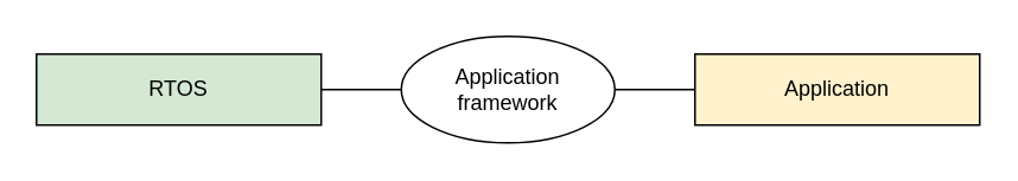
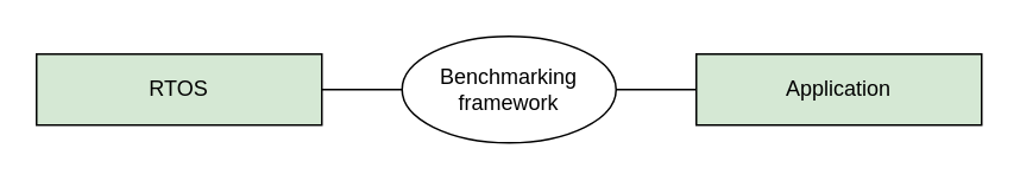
- <mxCell id="4" value="Application framework" style="ellipse;whiteSpace=wrap;html=1;" vertex="1" parent="1"><mxGeometry x="225" y="20" width="120" height="60" as="geometry" /></mxCell>
+ <mxCell id="4" value="Benchmarking framework" style="ellipse;whiteSpace=wrap;html=1;" vertex="1" parent="1"><mxGeometry x="225" y="20" width="120" height="60" as="geometry" /></mxCell>
- <mxCell id="3" value="Application" style="rounded=0;whiteSpace=wrap;html=1;strokeColor=#000000;fillColor=#fff2cc;" parent="1" vertex="1"><mxGeometry x="390" y="30" width="160" height="40" as="geometry" /></mxCell>
+ <mxCell id="3" value="Application" style="rounded=0;whiteSpace=wrap;html=1;strokeColor=#000000;fillColor=#d5e8d4;" parent="1" vertex="1"><mxGeometry x="390" y="30" width="160" height="40" as="geometry" /></mxCell>
